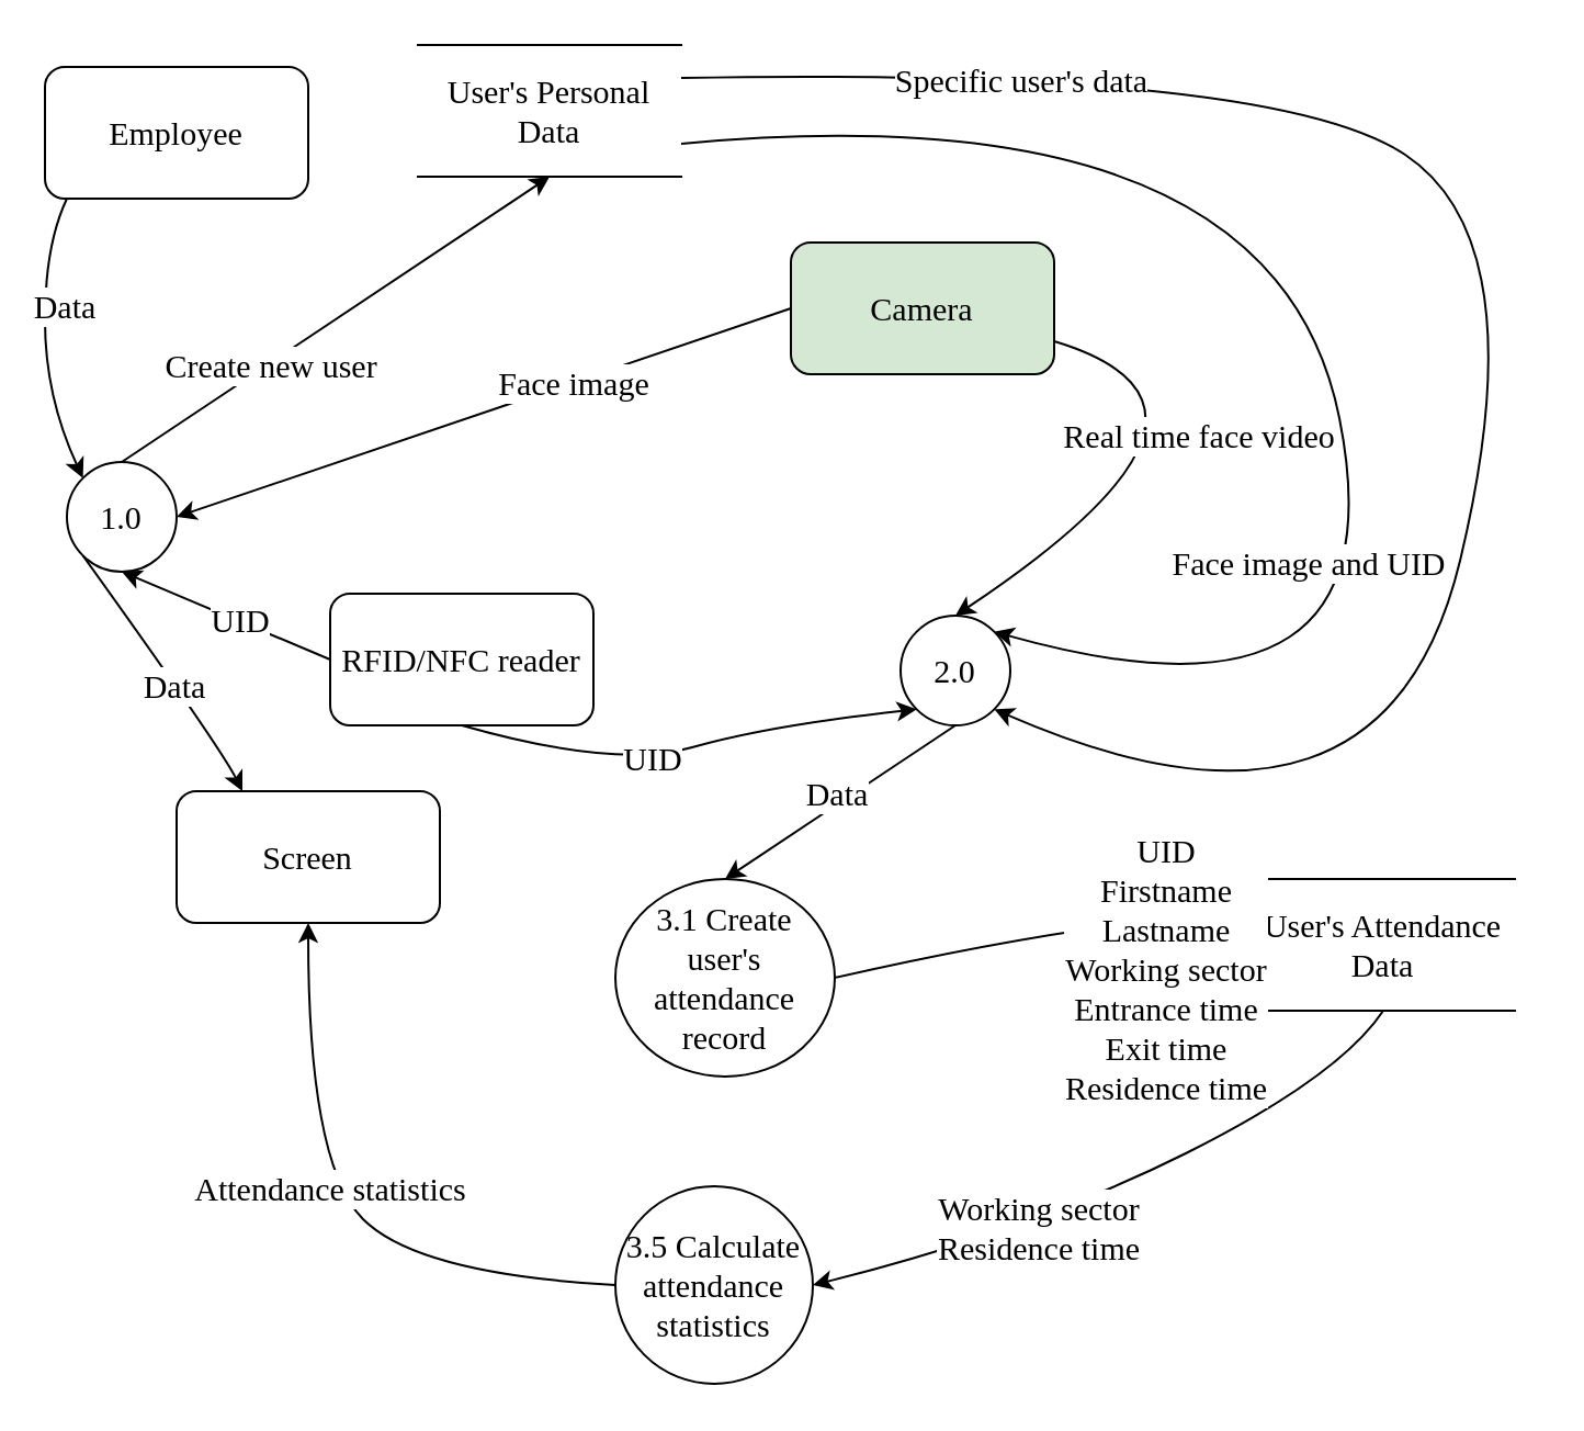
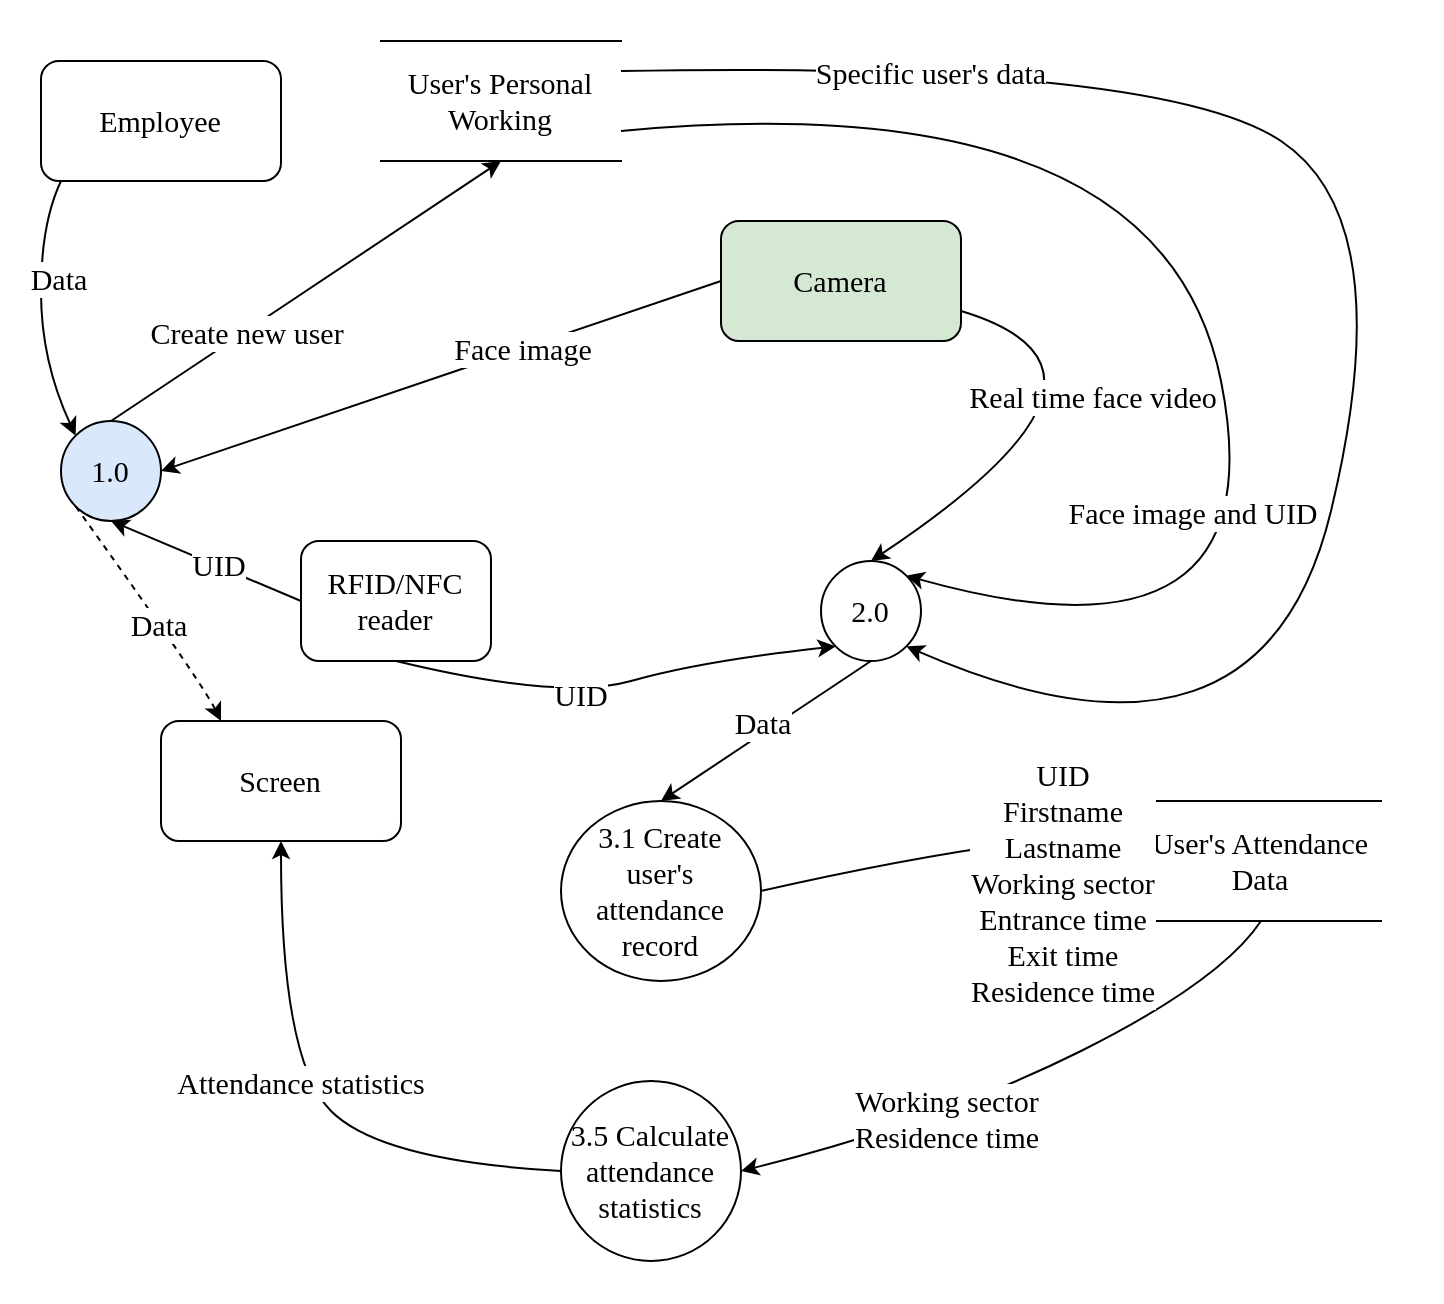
- <mxCell id="2" value="User's Personal Data" style="shape=partialRectangle;whiteSpace=wrap;html=1;left=0;right=0;fillColor=none;fontFamily=Times New Roman;fontSize=15;" parent="1" vertex="1"><mxGeometry x="190" y="20" width="120" height="60" as="geometry" /></mxCell>
+ <mxCell id="2" value="User's Personal Working" style="shape=partialRectangle;whiteSpace=wrap;html=1;left=0;right=0;fillColor=none;fontFamily=Times New Roman;fontSize=15;" parent="1" vertex="1"><mxGeometry x="190" y="20" width="120" height="60" as="geometry" /></mxCell>
- <mxCell id="17" value="1.0" style="ellipse;whiteSpace=wrap;html=1;fontFamily=Times New Roman;fontSize=15;" parent="1" vertex="1"><mxGeometry x="30" y="210" width="50" height="50" as="geometry" /></mxCell>
+ <mxCell id="17" value="1.0" style="ellipse;whiteSpace=wrap;html=1;fontFamily=Times New Roman;fontSize=15;fillColor=#dae8fc;" parent="1" vertex="1"><mxGeometry x="30" y="210" width="50" height="50" as="geometry" /></mxCell>
- <mxCell id="18" value="" style="curved=1;endArrow=classic;html=1;rounded=0;exitX=0;exitY=1;exitDx=0;exitDy=0;entryX=0.25;entryY=0;entryDx=0;entryDy=0;fontFamily=Times New Roman;fontSize=15;" parent="1" source="17" target="7" edge="1"><mxGeometry width="50" height="50" relative="1" as="geometry"><mxPoint x="300" y="330" as="sourcePoint" /><mxPoint x="350" y="280" as="targetPoint" /><Array as="points"><mxPoint x="100" y="340" /></Array></mxGeometry></mxCell>
+ <mxCell id="18" value="" style="curved=1;endArrow=classic;html=1;rounded=0;exitX=0;exitY=1;exitDx=0;exitDy=0;entryX=0.25;entryY=0;entryDx=0;entryDy=0;fontFamily=Times New Roman;fontSize=15;dashed=1;" parent="1" source="17" target="7" edge="1"><mxGeometry width="50" height="50" relative="1" as="geometry"><mxPoint x="300" y="330" as="sourcePoint" /><mxPoint x="350" y="280" as="targetPoint" /><Array as="points"><mxPoint x="100" y="340" /></Array></mxGeometry></mxCell>
- <mxCell id="8" value="RFID/NFC reader" style="rounded=1;whiteSpace=wrap;html=1;fontFamily=Times New Roman;fontSize=15;" parent="1" vertex="1"><mxGeometry x="150" y="270" width="120" height="60" as="geometry" /></mxCell>
+ <mxCell id="8" value="RFID/NFC reader" style="rounded=1;whiteSpace=wrap;html=1;fontFamily=Times New Roman;fontSize=15;" parent="1" vertex="1"><mxGeometry x="150" y="270" width="95" height="60" as="geometry" /></mxCell>
